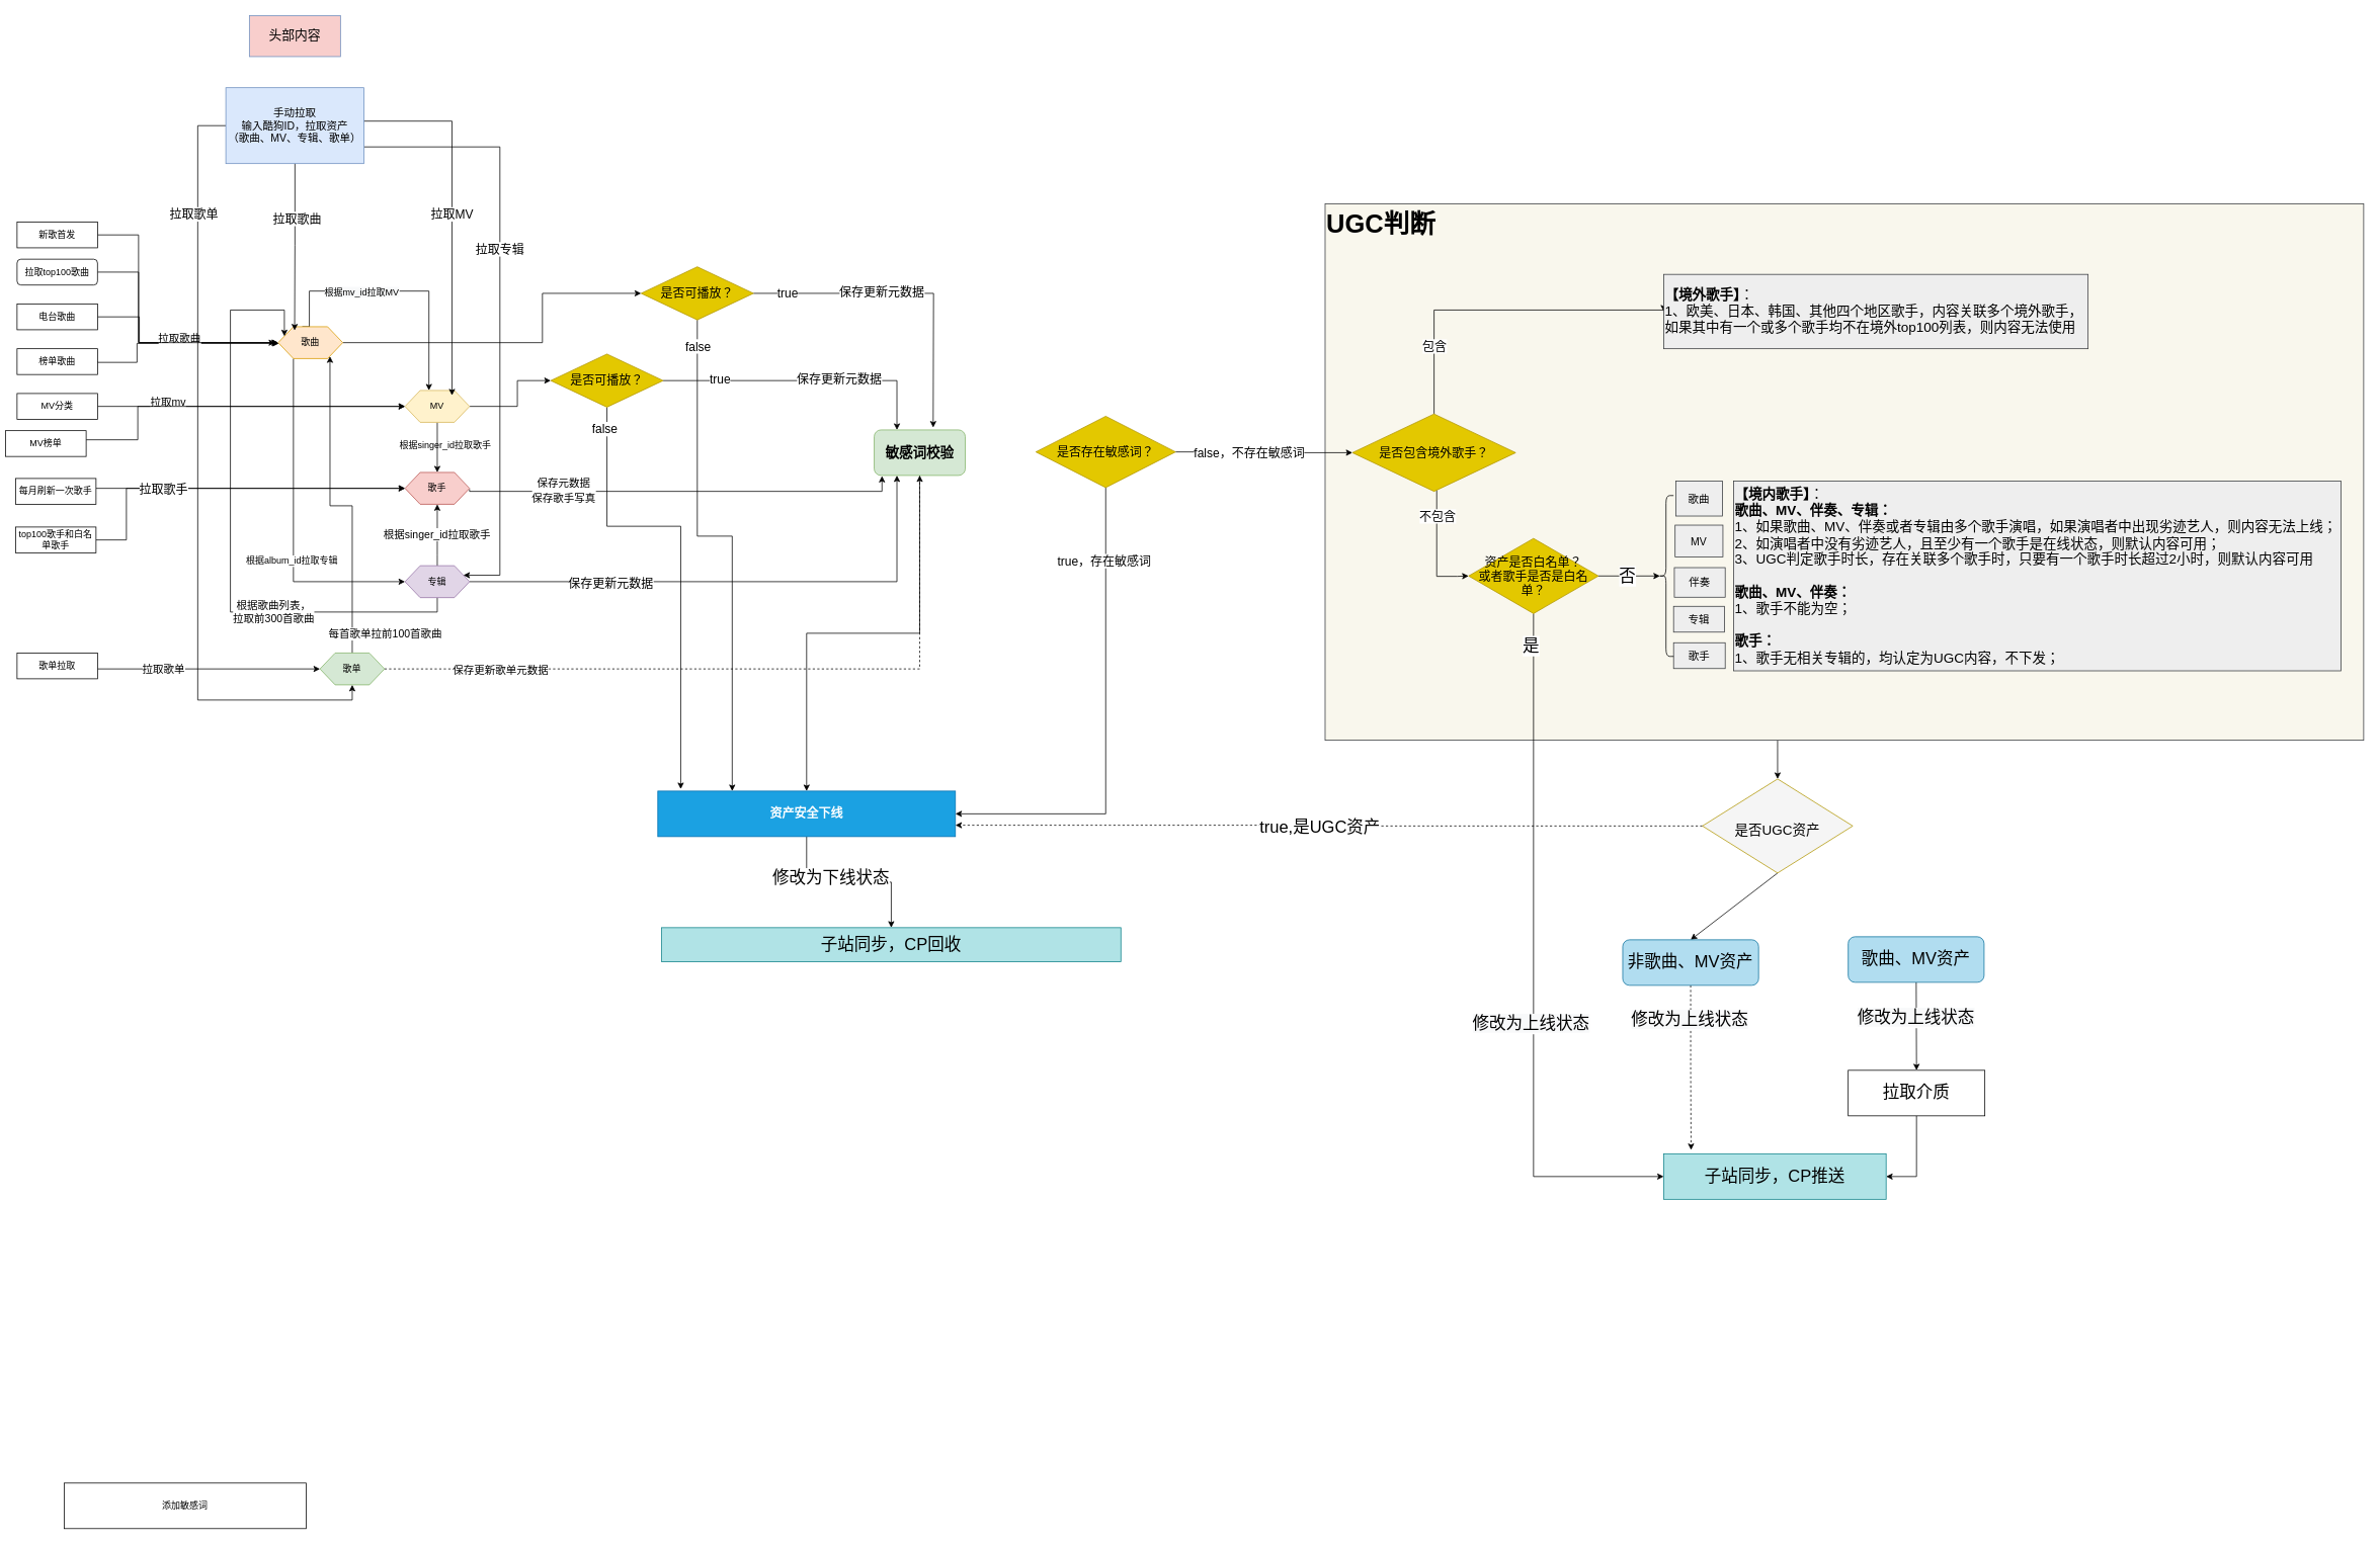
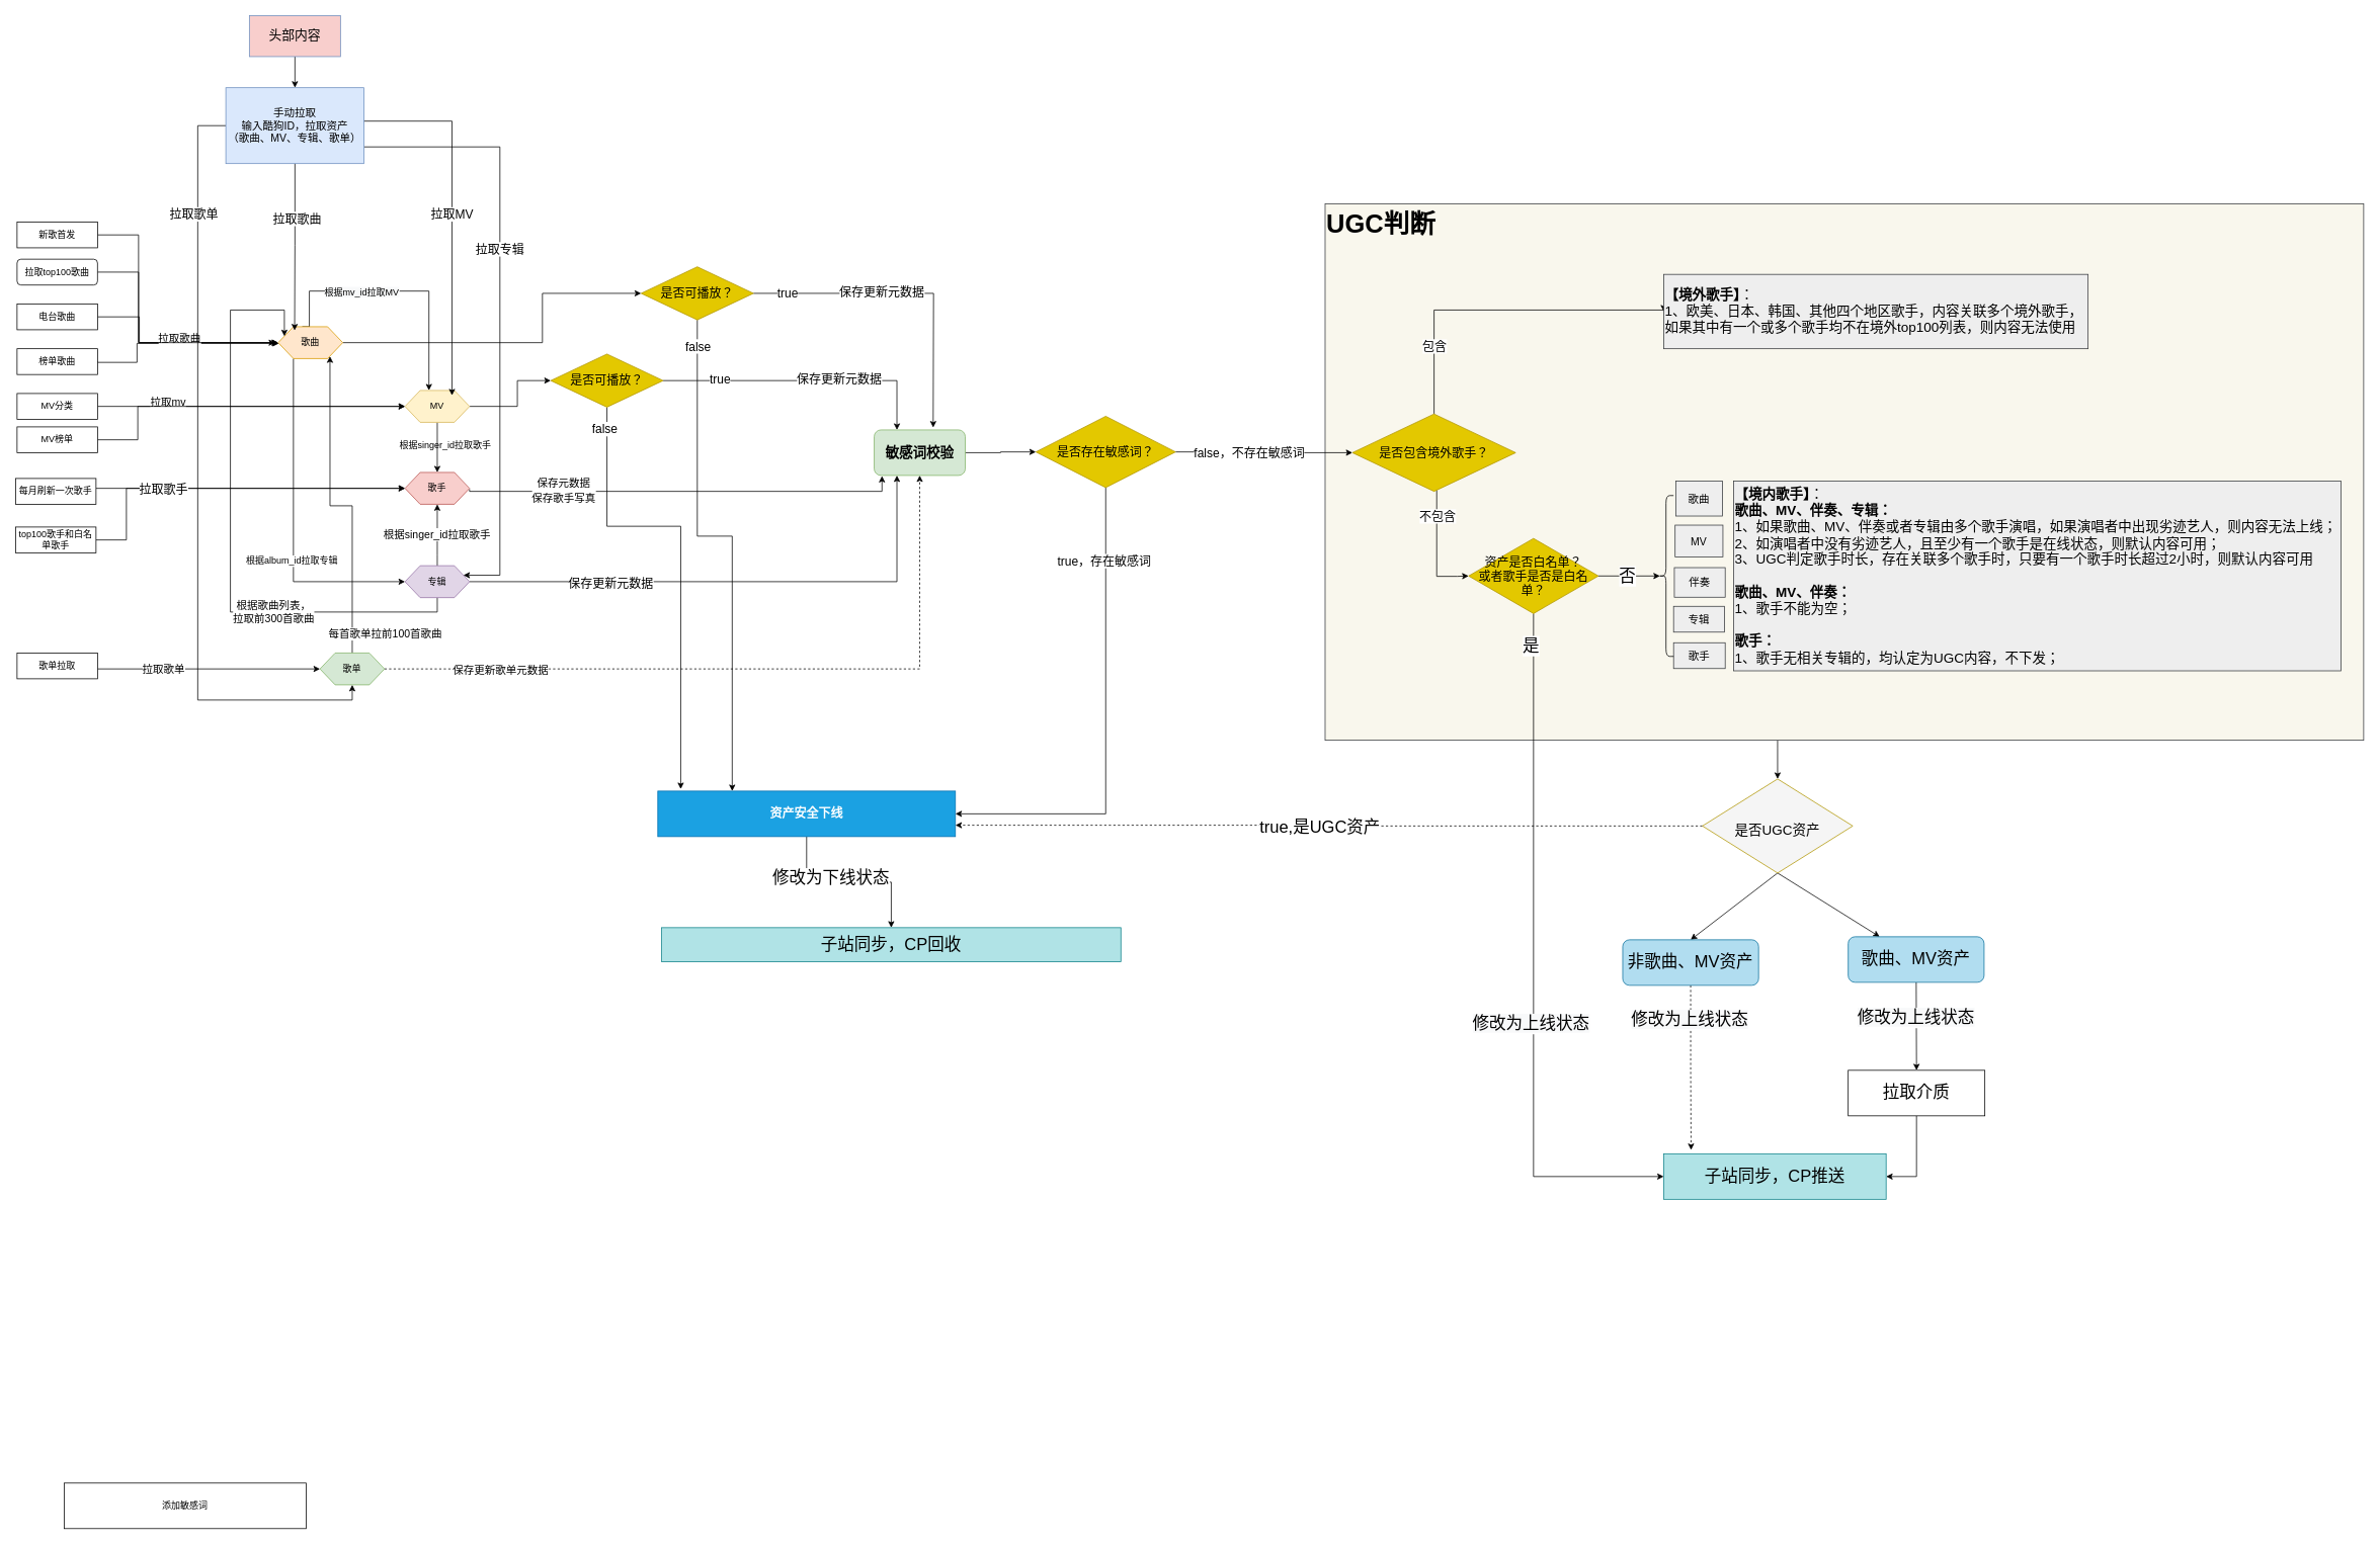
+ <mxCell id="49" value="" style="edgeStyle=orthogonalEdgeStyle;rounded=0;orthogonalLoop=1;jettySize=auto;html=1;fontSize=17;" parent="1" source="50" target="59" edge="1"><mxGeometry relative="1" as="geometry" /></mxCell>
- <mxCell id="61" value="MV榜单" style="rounded=0;whiteSpace=wrap;html=1;" parent="1" vertex="1"><mxGeometry x="7" y="567" width="106" height="34" as="geometry" /></mxCell>
+ <mxCell id="61" value="MV榜单" style="rounded=0;whiteSpace=wrap;html=1;" parent="1" vertex="1"><mxGeometry x="22" y="562" width="106" height="34" as="geometry" /></mxCell>
- <mxCell id="36" style="edgeStyle=orthogonalEdgeStyle;rounded=0;orthogonalLoop=1;jettySize=auto;html=1;fontSize=16;" parent="1" source="37" target="78" edge="1"><mxGeometry relative="1" as="geometry" /></mxCell>
+ <mxCell id="36" style="edgeStyle=orthogonalEdgeStyle;rounded=0;orthogonalLoop=1;jettySize=auto;html=1;entryX=0;entryY=0.5;entryDx=0;entryDy=0;fontSize=16;" parent="1" source="37" target="83" edge="1"><mxGeometry relative="1" as="geometry" /></mxCell>
+ <mxCell id="99" style="rounded=0;orthogonalLoop=1;jettySize=auto;html=1;fontSize=22;exitX=0.5;exitY=1;exitDx=0;exitDy=0;" parent="1" source="100" target="106" edge="1"><mxGeometry relative="1" as="geometry" /></mxCell>
